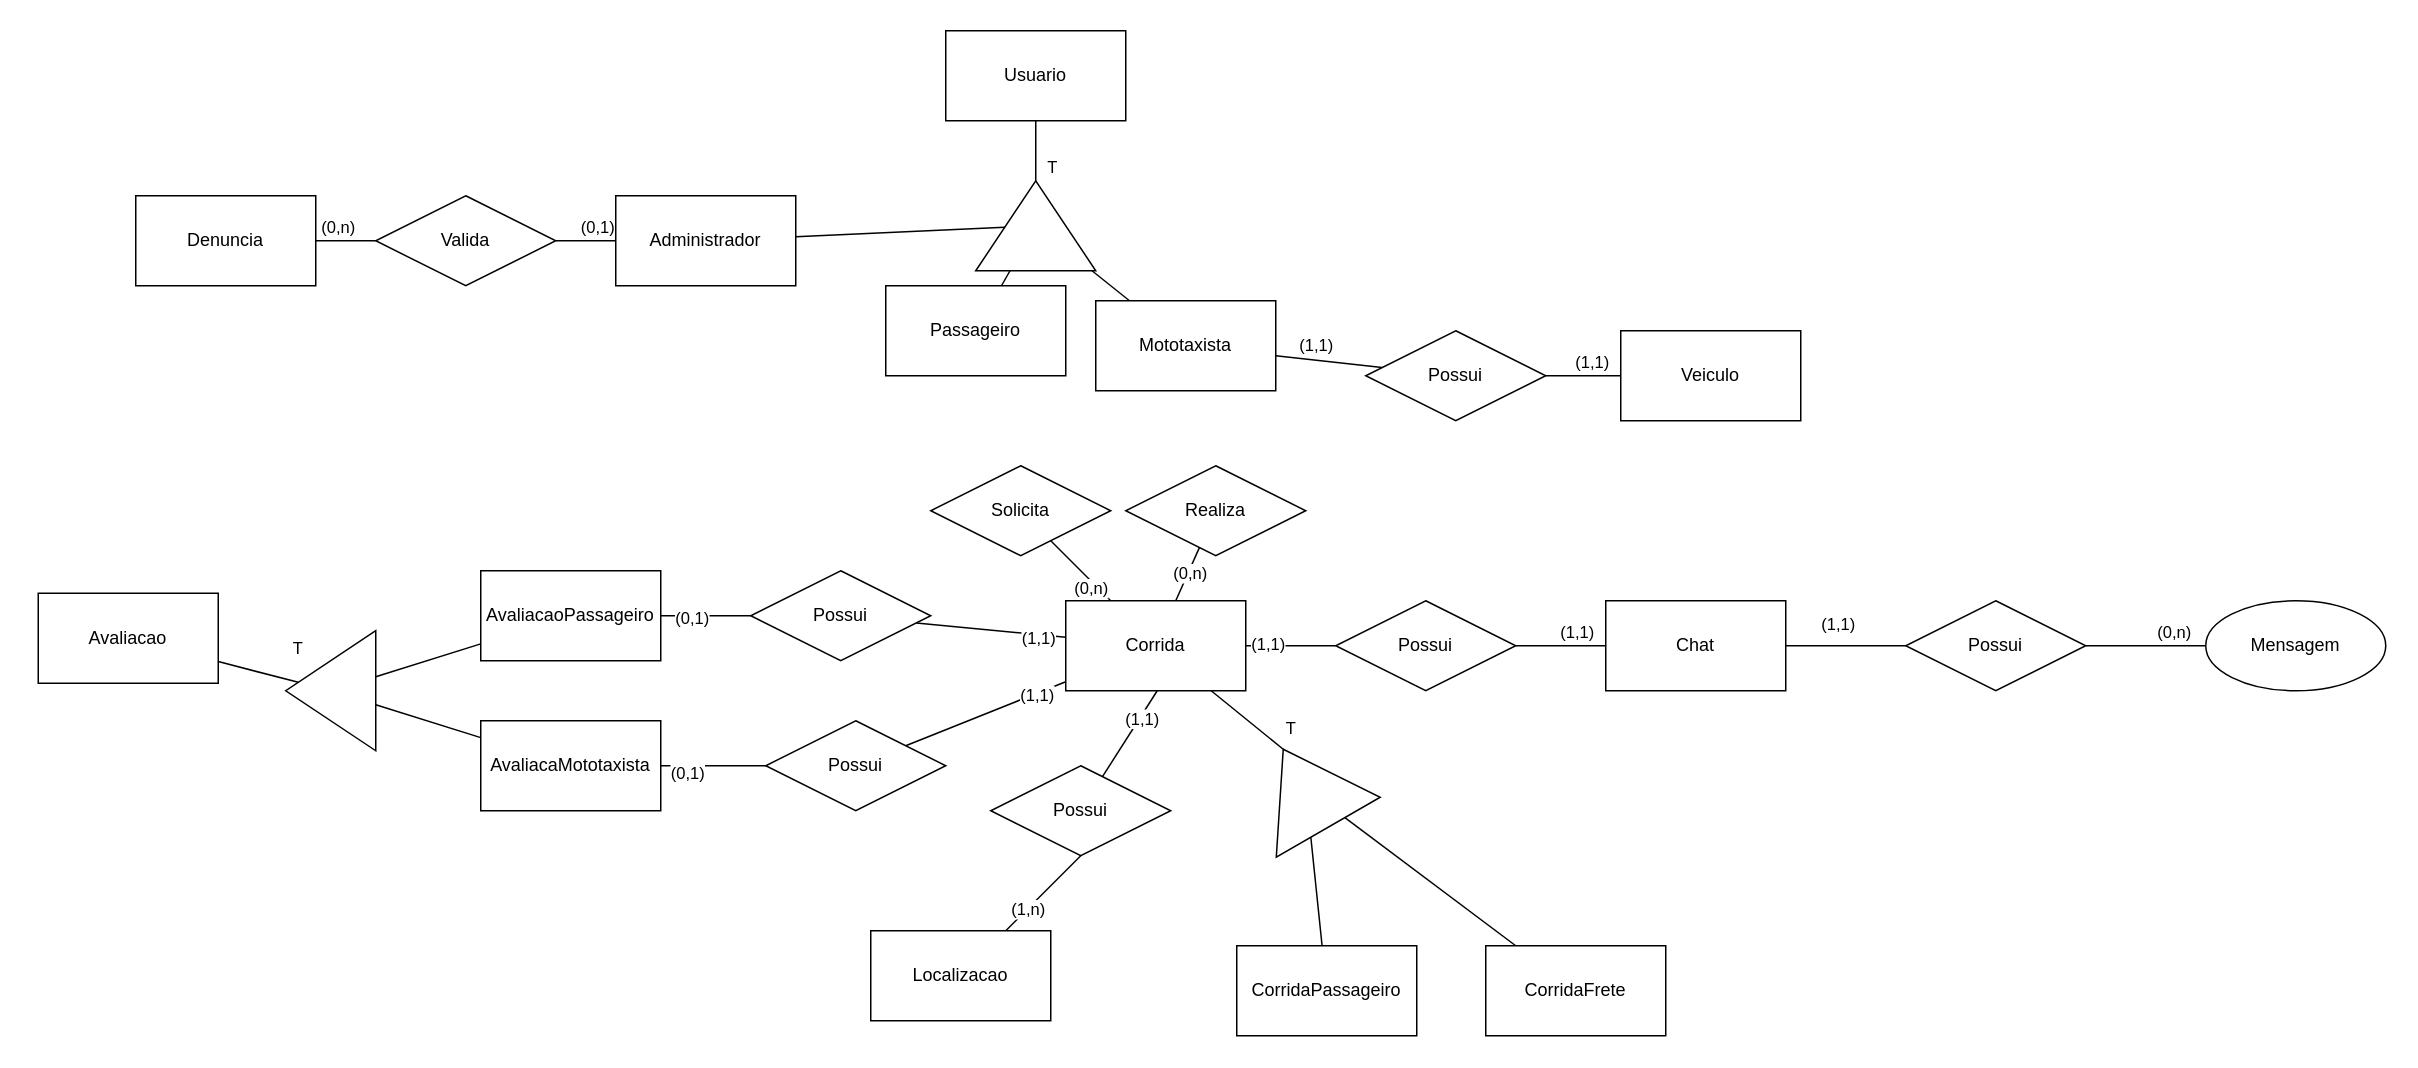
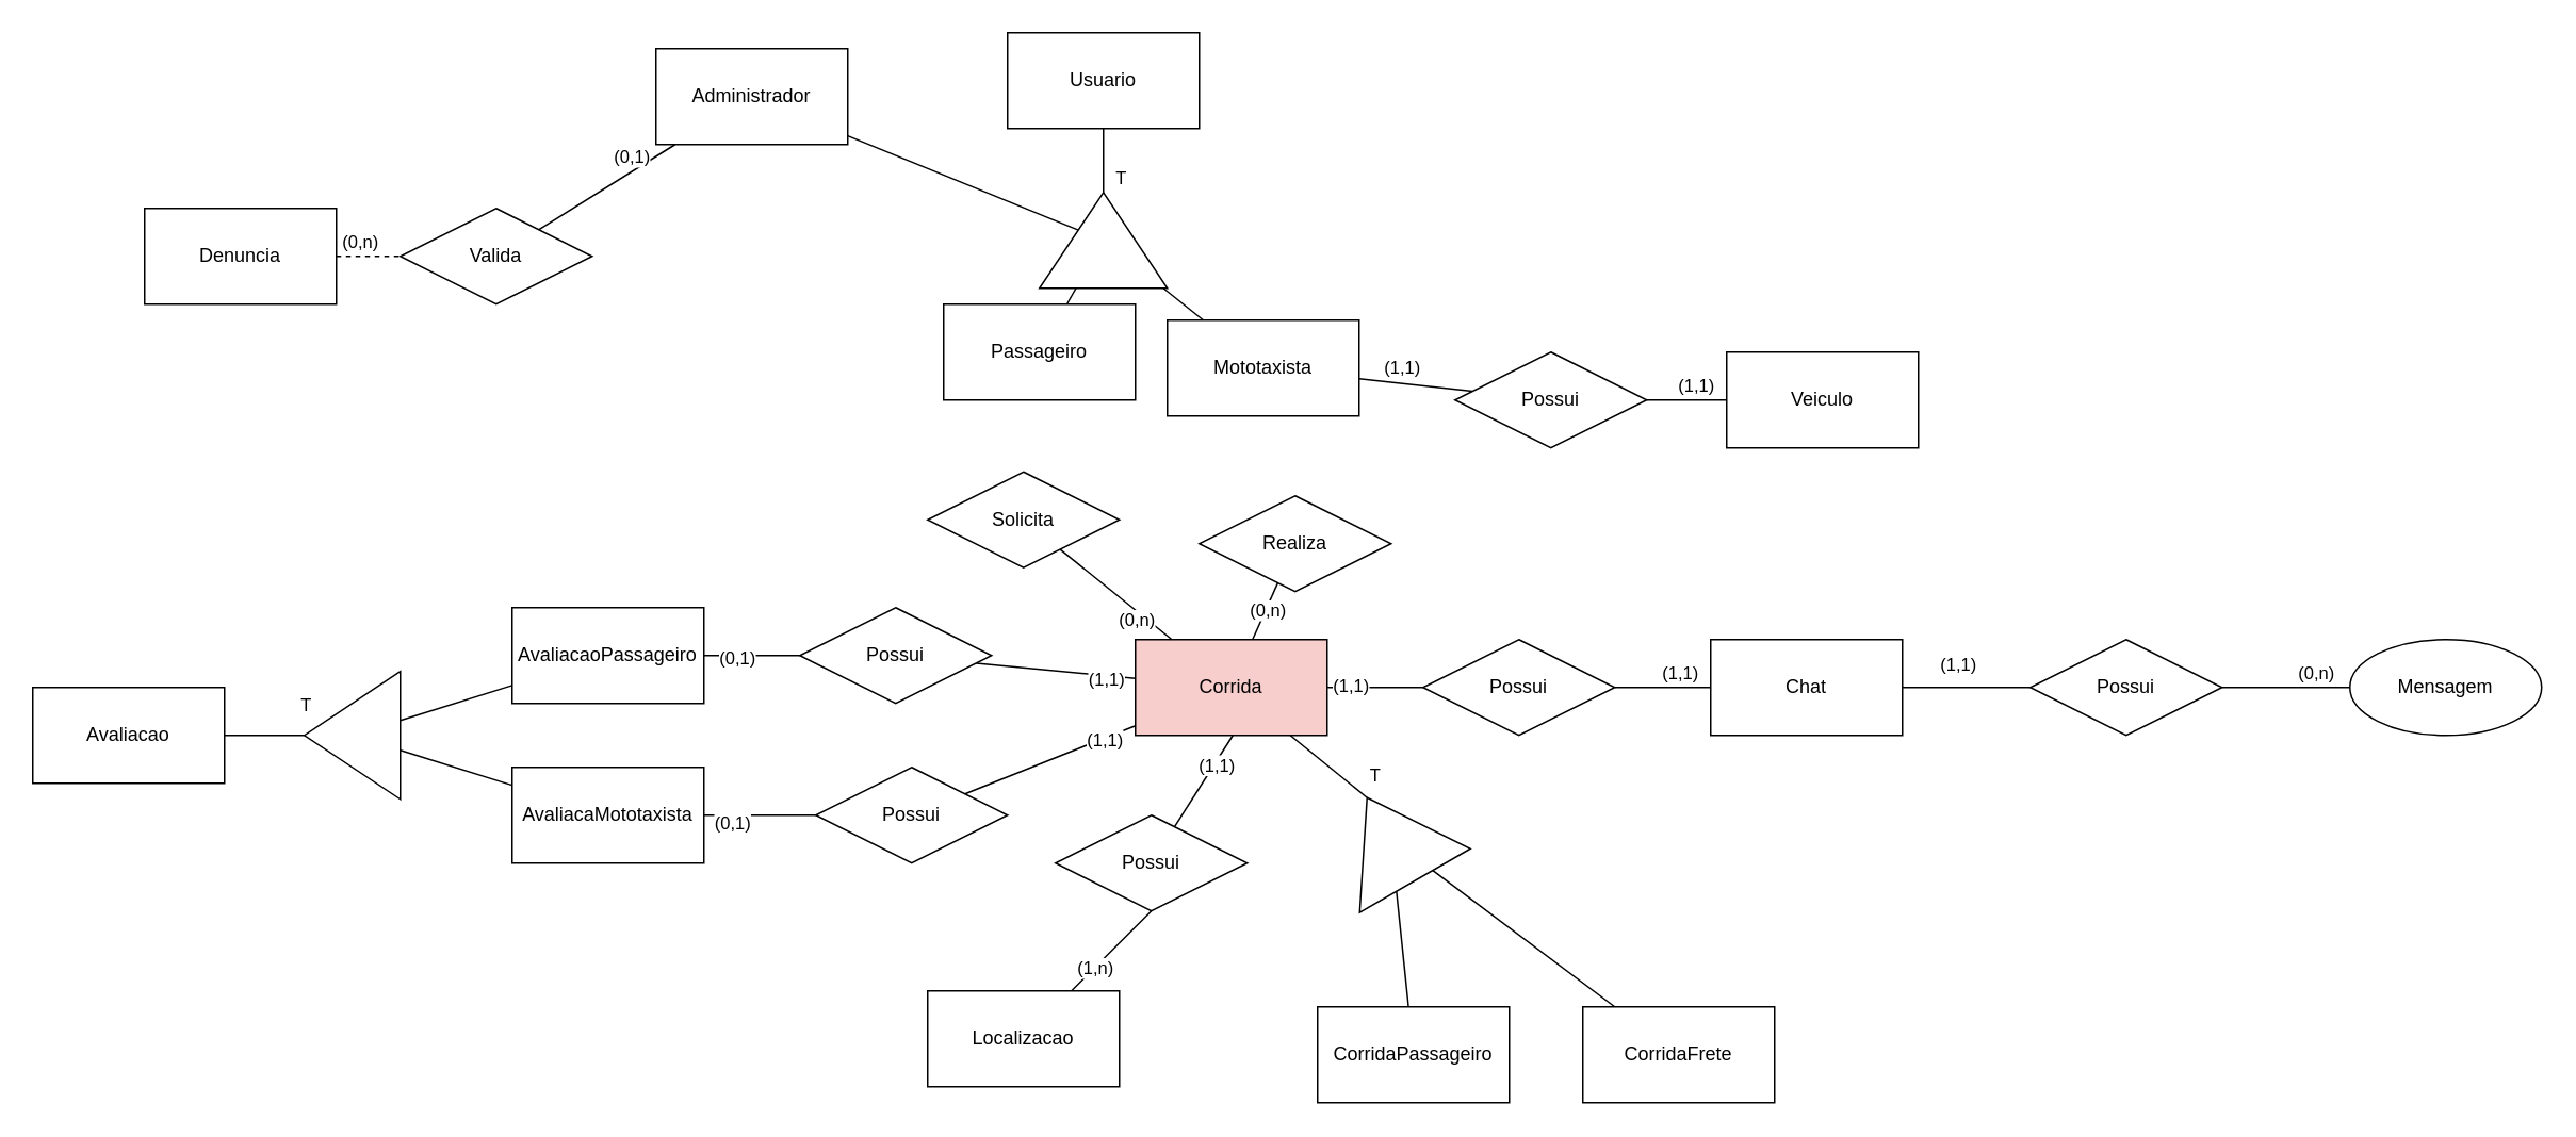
- <mxCell id="61" style="rounded=0;orthogonalLoop=1;jettySize=auto;html=1;endArrow=none;startFill=0;" edge="1" parent="1" source="63" target="66"><mxGeometry relative="1" as="geometry" /></mxCell>
+ <mxCell id="61" style="rounded=0;orthogonalLoop=1;jettySize=auto;html=1;endArrow=none;startFill=0;dashed=1;" edge="1" parent="1" source="63" target="66"><mxGeometry relative="1" as="geometry" /></mxCell>
- <mxCell id="4" value="Administrador" style="rounded=0;whiteSpace=wrap;html=1;" vertex="1" parent="1"><mxGeometry y="130" width="120" height="60" as="geometry" x="410" /></mxCell>
+ <mxCell id="4" value="Administrador" style="rounded=0;whiteSpace=wrap;html=1;" vertex="1" parent="1"><mxGeometry x="410" y="30" width="120" height="60" as="geometry" /></mxCell>
- <mxCell id="33" value="Solicita" style="shape=rhombus;perimeter=rhombusPerimeter;whiteSpace=wrap;html=1;align=center;" vertex="1" parent="1"><mxGeometry x="620" y="310" width="120" height="60" as="geometry" /></mxCell>
+ <mxCell id="33" value="Solicita" style="shape=rhombus;perimeter=rhombusPerimeter;whiteSpace=wrap;html=1;align=center;" vertex="1" parent="1"><mxGeometry x="580" y="295" width="120" height="60" as="geometry" /></mxCell>
- <mxCell id="51" value="Avaliacao" style="rounded=0;whiteSpace=wrap;html=1;" vertex="1" parent="1"><mxGeometry x="25" y="395" width="120" height="60" as="geometry" /></mxCell>
+ <mxCell id="51" value="Avaliacao" style="rounded=0;whiteSpace=wrap;html=1;" vertex="1" parent="1"><mxGeometry x="20" y="430" width="120" height="60" as="geometry" /></mxCell>
- <mxCell id="29" value="Corrida" style="rounded=0;whiteSpace=wrap;html=1;" vertex="1" parent="1"><mxGeometry x="710" y="400" width="120" height="60" as="geometry" /></mxCell>
+ <mxCell id="29" value="Corrida" style="rounded=0;whiteSpace=wrap;html=1;fillColor=#f8cecc;" vertex="1" parent="1"><mxGeometry x="710" y="400" width="120" height="60" as="geometry" /></mxCell>
